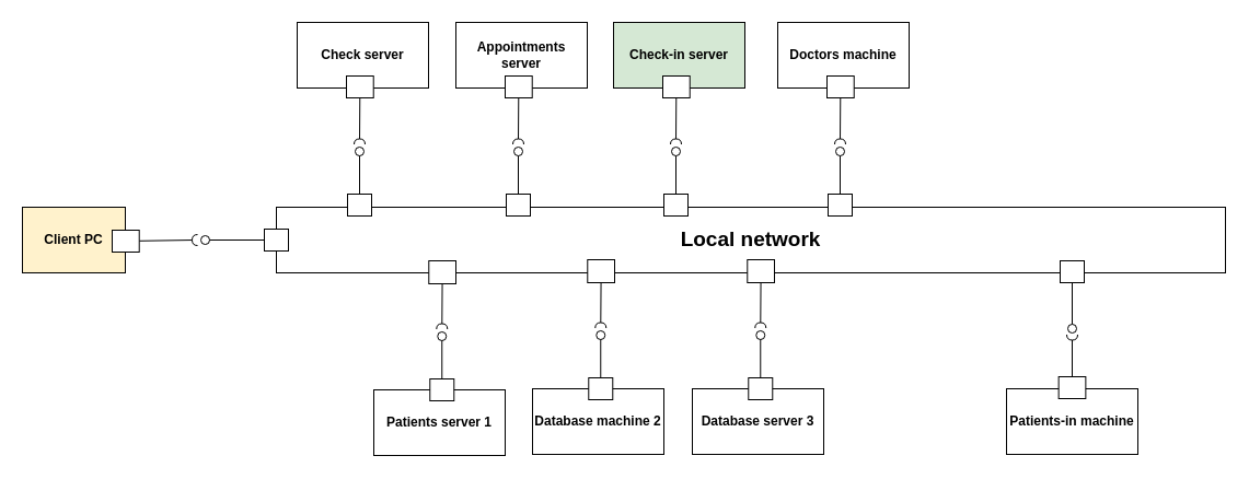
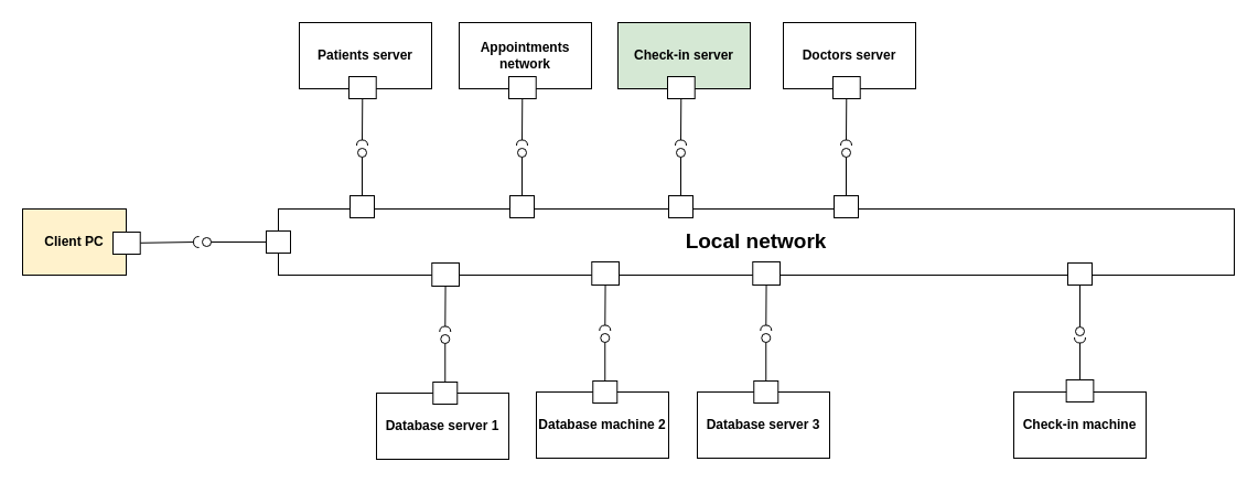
- <mxCell id="9" value="&lt;b&gt;Check server&lt;/b&gt;" style="rounded=0;whiteSpace=wrap;html=1;" vertex="1" parent="8"><mxGeometry width="120" height="60" as="geometry" /></mxCell>
+ <mxCell id="9" value="&lt;b&gt;Patients server&lt;/b&gt;" style="rounded=0;whiteSpace=wrap;html=1;" vertex="1" parent="8"><mxGeometry width="120" height="60" as="geometry" /></mxCell>
- <mxCell id="17" value="&lt;b&gt;Appointments server&lt;/b&gt;" style="rounded=0;whiteSpace=wrap;html=1;" vertex="1" parent="16"><mxGeometry width="120" height="60" as="geometry" /></mxCell>
+ <mxCell id="17" value="&lt;b&gt;Appointments network&lt;/b&gt;" style="rounded=0;whiteSpace=wrap;html=1;" vertex="1" parent="16"><mxGeometry width="120" height="60" as="geometry" /></mxCell>
- <mxCell id="33" value="&lt;b&gt;Doctors machine&lt;/b&gt;" style="rounded=0;whiteSpace=wrap;html=1;" vertex="1" parent="32"><mxGeometry width="120" height="60" as="geometry" /></mxCell>
+ <mxCell id="33" value="&lt;b&gt;Doctors server&lt;/b&gt;" style="rounded=0;whiteSpace=wrap;html=1;" vertex="1" parent="32"><mxGeometry width="120" height="60" as="geometry" /></mxCell>
- <mxCell id="73" value="&lt;b&gt;Patients-in machine&lt;/b&gt;" style="rounded=0;whiteSpace=wrap;html=1;container=0;" vertex="1" parent="72"><mxGeometry y="11" width="120" height="60" as="geometry" /></mxCell>
+ <mxCell id="73" value="&lt;b&gt;Check-in machine&lt;/b&gt;" style="rounded=0;whiteSpace=wrap;html=1;container=0;" vertex="1" parent="72"><mxGeometry y="11" width="120" height="60" as="geometry" /></mxCell>
- <mxCell id="41" value="&lt;b&gt;Patients server 1&lt;/b&gt;" style="rounded=0;whiteSpace=wrap;html=1;" vertex="1" parent="40"><mxGeometry y="10" width="120" height="60" as="geometry" /></mxCell>
+ <mxCell id="41" value="&lt;b&gt;Database server 1&lt;/b&gt;" style="rounded=0;whiteSpace=wrap;html=1;" vertex="1" parent="40"><mxGeometry y="10" width="120" height="60" as="geometry" /></mxCell>
